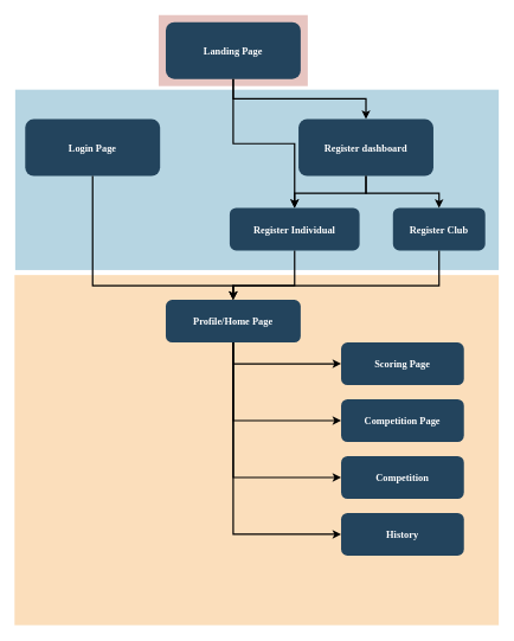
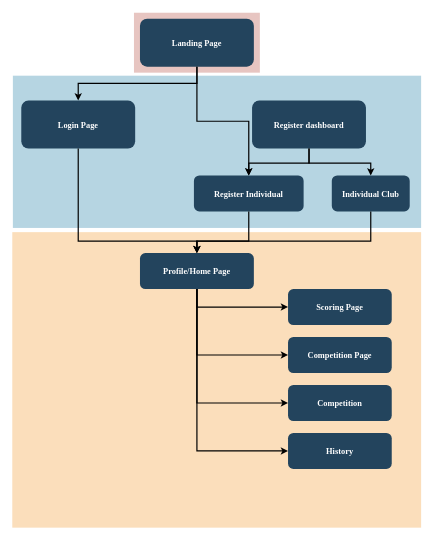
- <mxCell id="6" value="" style="edgeStyle=elbowEdgeStyle;elbow=vertical;strokeWidth=2;rounded=0;entryX=0.5;entryY=0;entryDx=0;entryDy=0;" parent="1" source="5" target="7" edge="1"><mxGeometry x="337" y="215.5" width="100" height="100" as="geometry"><mxPoint x="-190" y="146.5" as="sourcePoint" /><mxPoint x="930" y="166.5" as="targetPoint" /></mxGeometry></mxCell>
+ <mxCell id="6" value="" style="edgeStyle=elbowEdgeStyle;elbow=vertical;strokeWidth=2;rounded=0;" parent="1" source="5" target="8" edge="1"><mxGeometry x="337" y="215.5" width="100" height="100" as="geometry"><mxPoint x="-190" y="146.5" as="sourcePoint" /><mxPoint x="930" y="166.5" as="targetPoint" /></mxGeometry></mxCell>
- <mxCell id="11" value="Register Club" style="rounded=1;fillColor=#23445D;gradientColor=none;strokeColor=none;fontColor=#FFFFFF;fontStyle=1;fontFamily=Tahoma;fontSize=14" parent="1" vertex="1"><mxGeometry x="553" y="291.5" width="130" height="60" as="geometry" /></mxCell>
+ <mxCell id="11" value="Individual Club" style="rounded=1;fillColor=#23445D;gradientColor=none;strokeColor=none;fontColor=#FFFFFF;fontStyle=1;fontFamily=Tahoma;fontSize=14" parent="1" vertex="1"><mxGeometry x="553" y="291.5" width="130" height="60" as="geometry" /></mxCell>
